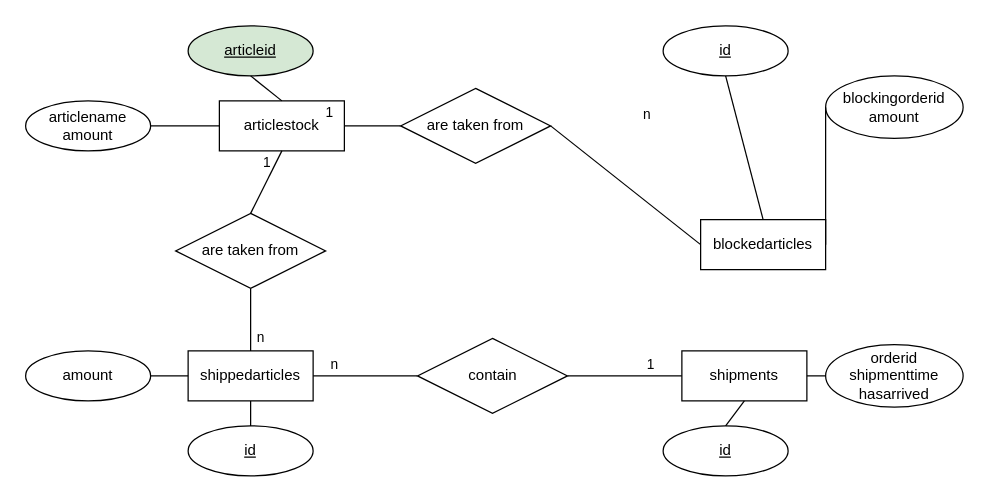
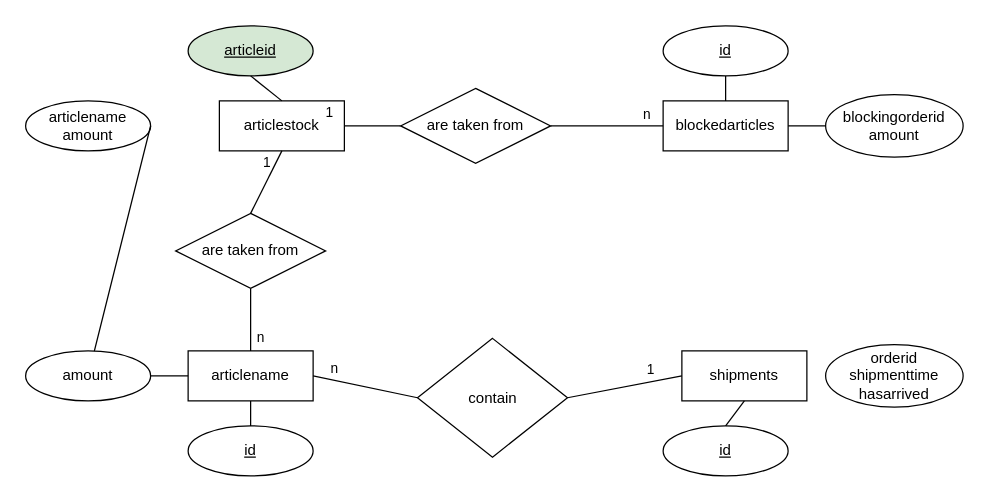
- <mxCell id="26" value="blockingorderid&lt;br&gt;amount" style="ellipse;whiteSpace=wrap;html=1;align=center;" vertex="1" parent="1"><mxGeometry x="660" y="60" width="110" height="50" as="geometry" /></mxCell>
+ <mxCell id="26" value="blockingorderid&lt;br&gt;amount" style="ellipse;whiteSpace=wrap;html=1;align=center;" vertex="1" parent="1"><mxGeometry x="660" y="75" width="110" height="50" as="geometry" /></mxCell>
- <mxCell id="29" value="" style="endArrow=none;html=1;rounded=0;exitX=1;exitY=0.5;exitDx=0;exitDy=0;entryX=0;entryY=0.5;entryDx=0;entryDy=0;" edge="1" parent="1" source="4" target="2"><mxGeometry relative="1" as="geometry"><mxPoint x="210" y="130" as="sourcePoint" /><mxPoint x="210" y="180" as="targetPoint" /></mxGeometry></mxCell>
+ <mxCell id="29" value="" style="endArrow=none;html=1;rounded=0;exitX=1;exitY=0.5;exitDx=0;exitDy=0;" edge="1" parent="1" source="4" target="27"><mxGeometry relative="1" as="geometry"><mxPoint x="210" y="130" as="sourcePoint" /><mxPoint x="210" y="180" as="targetPoint" /></mxGeometry></mxCell>
- <mxCell id="5" value="blockedarticles" style="whiteSpace=wrap;html=1;align=center;" vertex="1" parent="1"><mxGeometry x="560" y="175" width="100" height="40" as="geometry" /></mxCell>
+ <mxCell id="5" value="blockedarticles" style="whiteSpace=wrap;html=1;align=center;" vertex="1" parent="1"><mxGeometry x="530" y="80" width="100" height="40" as="geometry" /></mxCell>
- <mxCell id="6" value="shippedarticles" style="whiteSpace=wrap;html=1;align=center;" vertex="1" parent="1"><mxGeometry x="150" y="280" width="100" height="40" as="geometry" /></mxCell>
+ <mxCell id="6" value="articlename" style="whiteSpace=wrap;html=1;align=center;" vertex="1" parent="1"><mxGeometry x="150" y="280" width="100" height="40" as="geometry" /></mxCell>
- <mxCell id="10" value="contain" style="shape=rhombus;perimeter=rhombusPerimeter;whiteSpace=wrap;html=1;align=center;" vertex="1" parent="1"><mxGeometry x="333.5" y="270" width="120" height="60" as="geometry" /></mxCell>
+ <mxCell id="10" value="contain" style="shape=rhombus;perimeter=rhombusPerimeter;whiteSpace=wrap;html=1;align=center;" vertex="1" parent="1"><mxGeometry x="333.5" y="270" width="120" height="95" as="geometry" /></mxCell>
- <mxCell id="34" value="" style="endArrow=none;html=1;rounded=0;exitX=1;exitY=0.5;exitDx=0;exitDy=0;entryX=0;entryY=0.5;entryDx=0;entryDy=0;" edge="1" parent="1" source="7" target="28"><mxGeometry relative="1" as="geometry"><mxPoint x="260" y="180" as="sourcePoint" /><mxPoint x="260" y="230" as="targetPoint" /></mxGeometry></mxCell>
